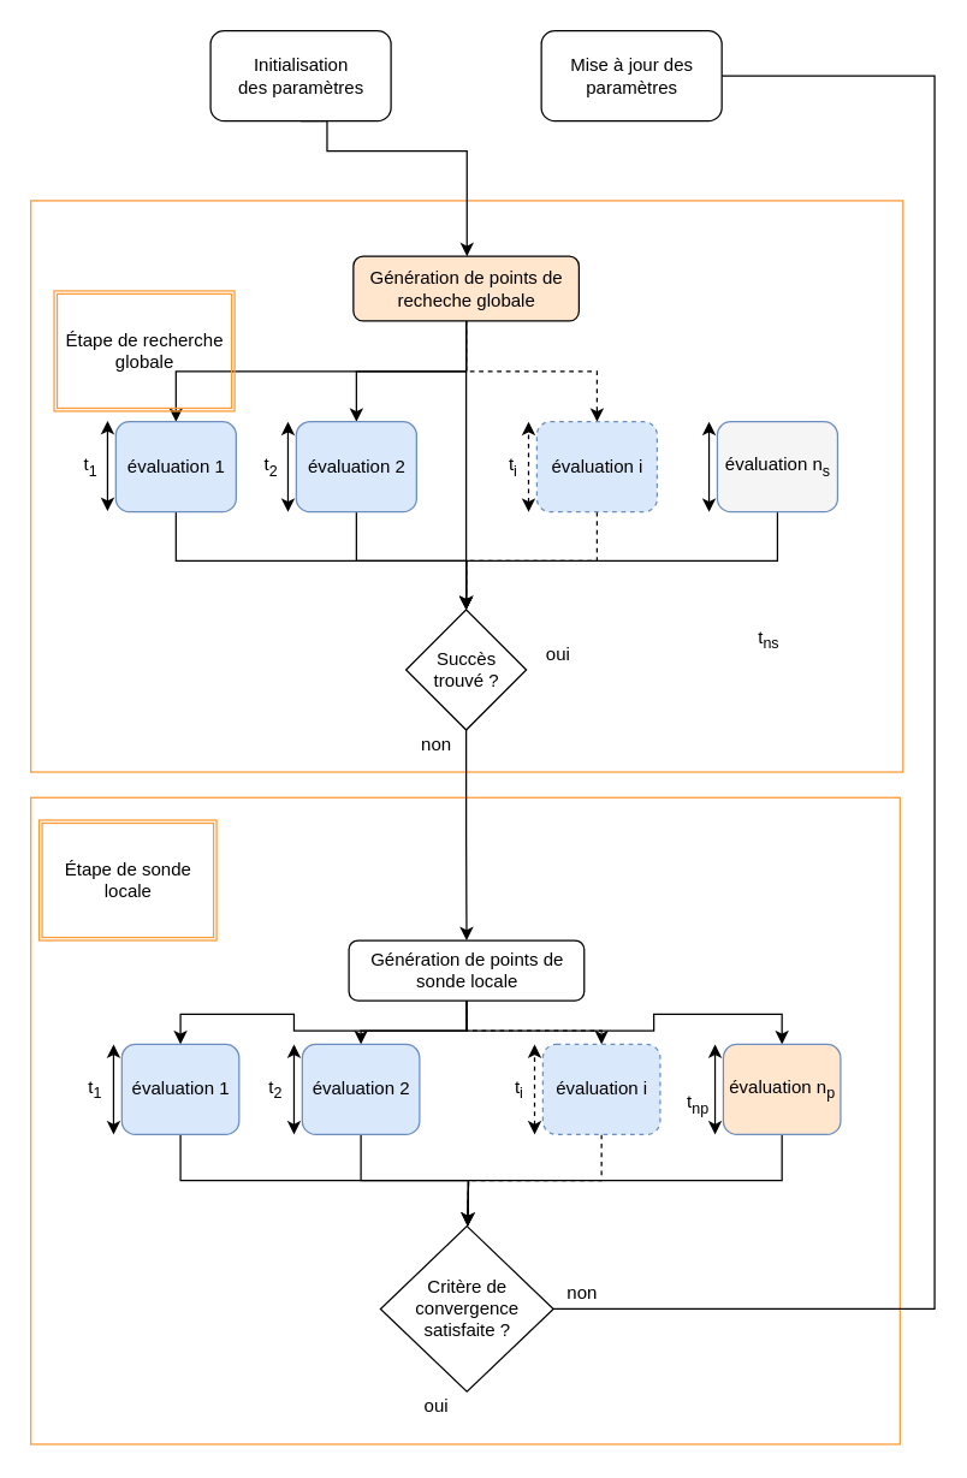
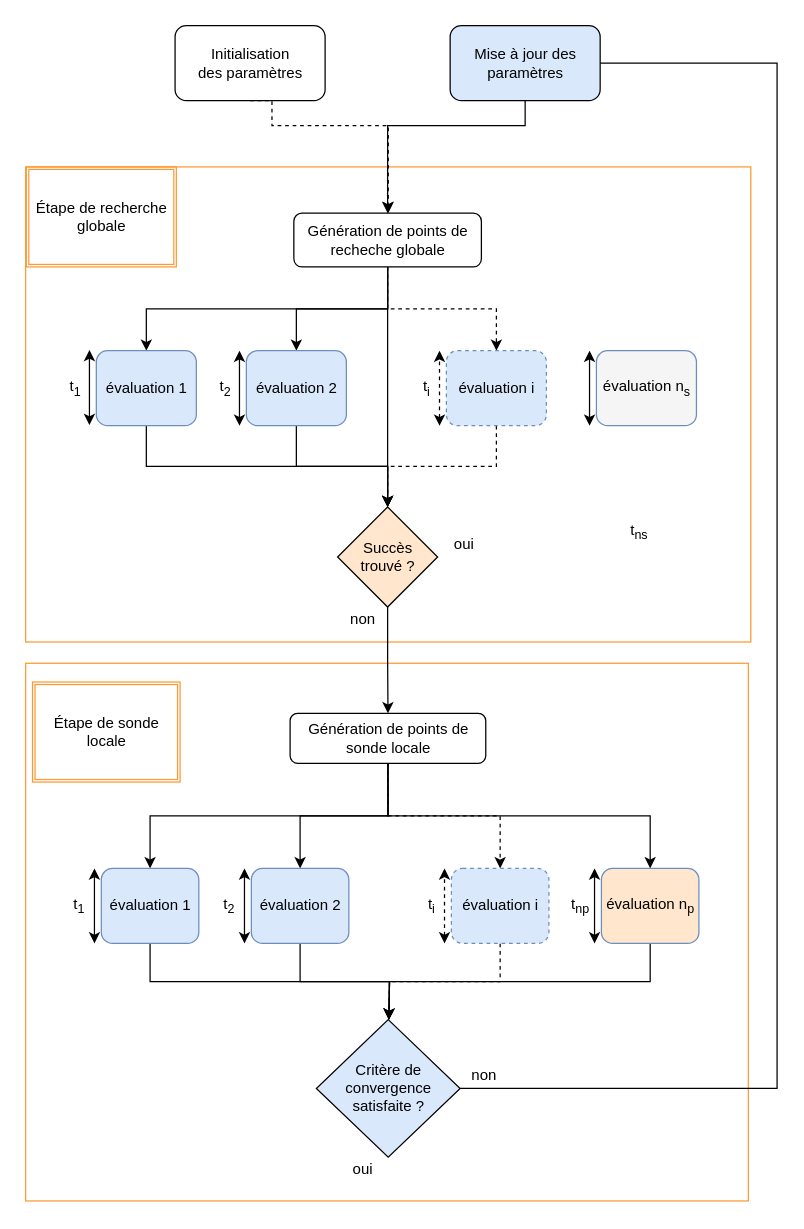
- <mxCell id="38" value="&lt;div&gt;Mise à jour des paramètres&lt;/div&gt;" style="rounded=1;whiteSpace=wrap;html=1;" parent="1" vertex="1"><mxGeometry x="359.5" y="20" width="120" height="60" as="geometry" /></mxCell>
+ <mxCell id="38" value="&lt;div&gt;Mise à jour des paramètres&lt;/div&gt;" style="rounded=1;whiteSpace=wrap;html=1;fillColor=#dae8fc;" parent="1" vertex="1"><mxGeometry x="359.5" y="20" width="120" height="60" as="geometry" /></mxCell>
- <mxCell id="32" style="edgeStyle=orthogonalEdgeStyle;rounded=0;orthogonalLoop=1;jettySize=auto;html=1;exitX=0.5;exitY=1;exitDx=0;exitDy=0;" edge="1" parent="1" source="33" target="8"><mxGeometry relative="1" as="geometry"><Array as="points"><mxPoint x="217" y="100" /><mxPoint x="310" y="100" /></Array></mxGeometry></mxCell>
+ <mxCell id="32" style="edgeStyle=orthogonalEdgeStyle;rounded=0;orthogonalLoop=1;jettySize=auto;html=1;exitX=0.5;exitY=1;exitDx=0;exitDy=0;dashed=1;" edge="1" parent="1" source="33" target="8"><mxGeometry relative="1" as="geometry"><Array as="points"><mxPoint x="217" y="100" /><mxPoint x="310" y="100" /></Array></mxGeometry></mxCell>
+ <mxCell id="37" style="edgeStyle=orthogonalEdgeStyle;rounded=0;orthogonalLoop=1;jettySize=auto;html=1;exitX=0.5;exitY=1;exitDx=0;exitDy=0;entryX=0.5;entryY=0;entryDx=0;entryDy=0;" parent="1" source="38" target="8" edge="1"><mxGeometry relative="1" as="geometry"><Array as="points"><mxPoint x="420" y="100" /><mxPoint x="310" y="100" /></Array></mxGeometry></mxCell>
- <mxCell id="8" value="Génération de points de recheche globale" style="rounded=1;whiteSpace=wrap;html=1;fillColor=#ffe6cc;" parent="1" vertex="1"><mxGeometry x="234.5" y="170" width="150" height="43" as="geometry" /></mxCell>
+ <mxCell id="8" value="Génération de points de recheche globale" style="rounded=1;whiteSpace=wrap;html=1;" parent="1" vertex="1"><mxGeometry x="234.5" y="170" width="150" height="43" as="geometry" /></mxCell>
- <mxCell id="58" value="Étape de recherche globale" style="shape=ext;double=1;rounded=1;whiteSpace=wrap;html=1;strokeColor=#FF9933;fillColor=none;arcSize=0;" parent="1" vertex="1"><mxGeometry x="35.5" y="193" width="120" height="80" as="geometry" /></mxCell>
+ <mxCell id="58" value="Étape de recherche globale" style="shape=ext;double=1;rounded=1;whiteSpace=wrap;html=1;strokeColor=#FF9933;fillColor=none;arcSize=0;" parent="1" vertex="1"><mxGeometry x="20.5" y="133" width="120" height="80" as="geometry" /></mxCell>
- <mxCell id="13" style="edgeStyle=orthogonalEdgeStyle;rounded=0;orthogonalLoop=1;jettySize=auto;html=1;exitX=0.5;exitY=1;exitDx=0;exitDy=0;entryX=0.5;entryY=0;entryDx=0;entryDy=0;" parent="1" source="14" target="18" edge="1"><mxGeometry relative="1" as="geometry" /></mxCell>
- <mxCell id="18" value="&lt;div&gt;Succès &lt;br&gt;&lt;/div&gt;&lt;div&gt;trouvé ?&lt;/div&gt;" style="rhombus;whiteSpace=wrap;html=1;" parent="1" vertex="1"><mxGeometry x="269.5" y="405" width="80" height="80" as="geometry" /></mxCell>
+ <mxCell id="18" value="&lt;div&gt;Succès &lt;br&gt;&lt;/div&gt;&lt;div&gt;trouvé ?&lt;/div&gt;" style="rhombus;whiteSpace=wrap;html=1;fillColor=#ffe6cc;" parent="1" vertex="1"><mxGeometry x="269.5" y="405" width="80" height="80" as="geometry" /></mxCell>
- <mxCell id="23" value="&lt;div&gt;Génération de points de sonde locale&lt;/div&gt;" style="rounded=1;whiteSpace=wrap;html=1;" parent="1" vertex="1"><mxGeometry x="231.5" y="625" width="156.5" height="40" as="geometry" /></mxCell>
+ <mxCell id="23" value="&lt;div&gt;Génération de points de sonde locale&lt;/div&gt;" style="rounded=1;whiteSpace=wrap;html=1;" parent="1" vertex="1"><mxGeometry x="231.5" y="570" width="156.5" height="40" as="geometry" /></mxCell>
- <mxCell id="53" value="t&lt;sub&gt;np&lt;/sub&gt;" style="text;html=1;strokeColor=none;fillColor=none;align=center;verticalAlign=middle;whiteSpace=wrap;rounded=0;" parent="1" vertex="1"><mxGeometry x="454.5" y="724.07" width="18" height="20" as="geometry" /></mxCell>
+ <mxCell id="53" value="t&lt;sub&gt;np&lt;/sub&gt;" style="text;html=1;strokeColor=none;fillColor=none;align=center;verticalAlign=middle;whiteSpace=wrap;rounded=0;" parent="1" vertex="1"><mxGeometry x="454.5" y="714.07" width="18" height="20" as="geometry" /></mxCell>
- <mxCell id="36" value="Critère de convergence satisfaite ?" style="rhombus;whiteSpace=wrap;html=1;" parent="1" vertex="1"><mxGeometry x="252.5" y="815.07" width="115" height="110" as="geometry" /></mxCell>
+ <mxCell id="36" value="Critère de convergence satisfaite ?" style="rhombus;whiteSpace=wrap;html=1;fillColor=#dae8fc;" parent="1" vertex="1"><mxGeometry x="252.5" y="815.07" width="115" height="110" as="geometry" /></mxCell>
